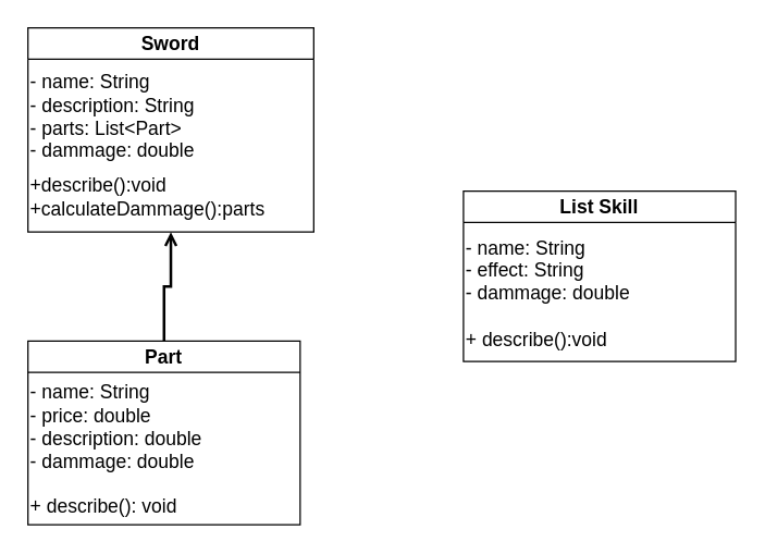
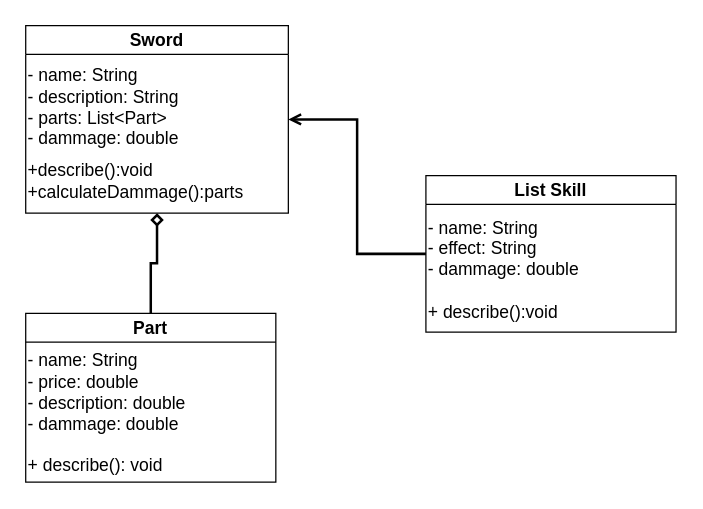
+ <mxCell id="8" style="edgeStyle=orthogonalEdgeStyle;rounded=0;orthogonalLoop=1;jettySize=auto;html=1;entryX=1;entryY=0.5;entryDx=0;entryDy=0;endArrow=open;endFill=0;strokeWidth=2;fontSize=14;" edge="1" parent="1" source="9" target="2"><mxGeometry relative="1" as="geometry" /></mxCell>
- <mxCell id="5" style="edgeStyle=orthogonalEdgeStyle;rounded=0;orthogonalLoop=1;jettySize=auto;html=1;entryX=0.5;entryY=1;entryDx=0;entryDy=0;endArrow=open;endFill=0;strokeWidth=2;fontSize=14;" edge="1" parent="1" source="6" target="2"><mxGeometry relative="1" as="geometry" /></mxCell>
+ <mxCell id="5" style="edgeStyle=orthogonalEdgeStyle;rounded=0;orthogonalLoop=1;jettySize=auto;html=1;entryX=0.5;entryY=1;entryDx=0;entryDy=0;endArrow=diamond;endFill=0;strokeWidth=2;fontSize=14;" edge="1" parent="1" source="6" target="2"><mxGeometry relative="1" as="geometry" /></mxCell>
